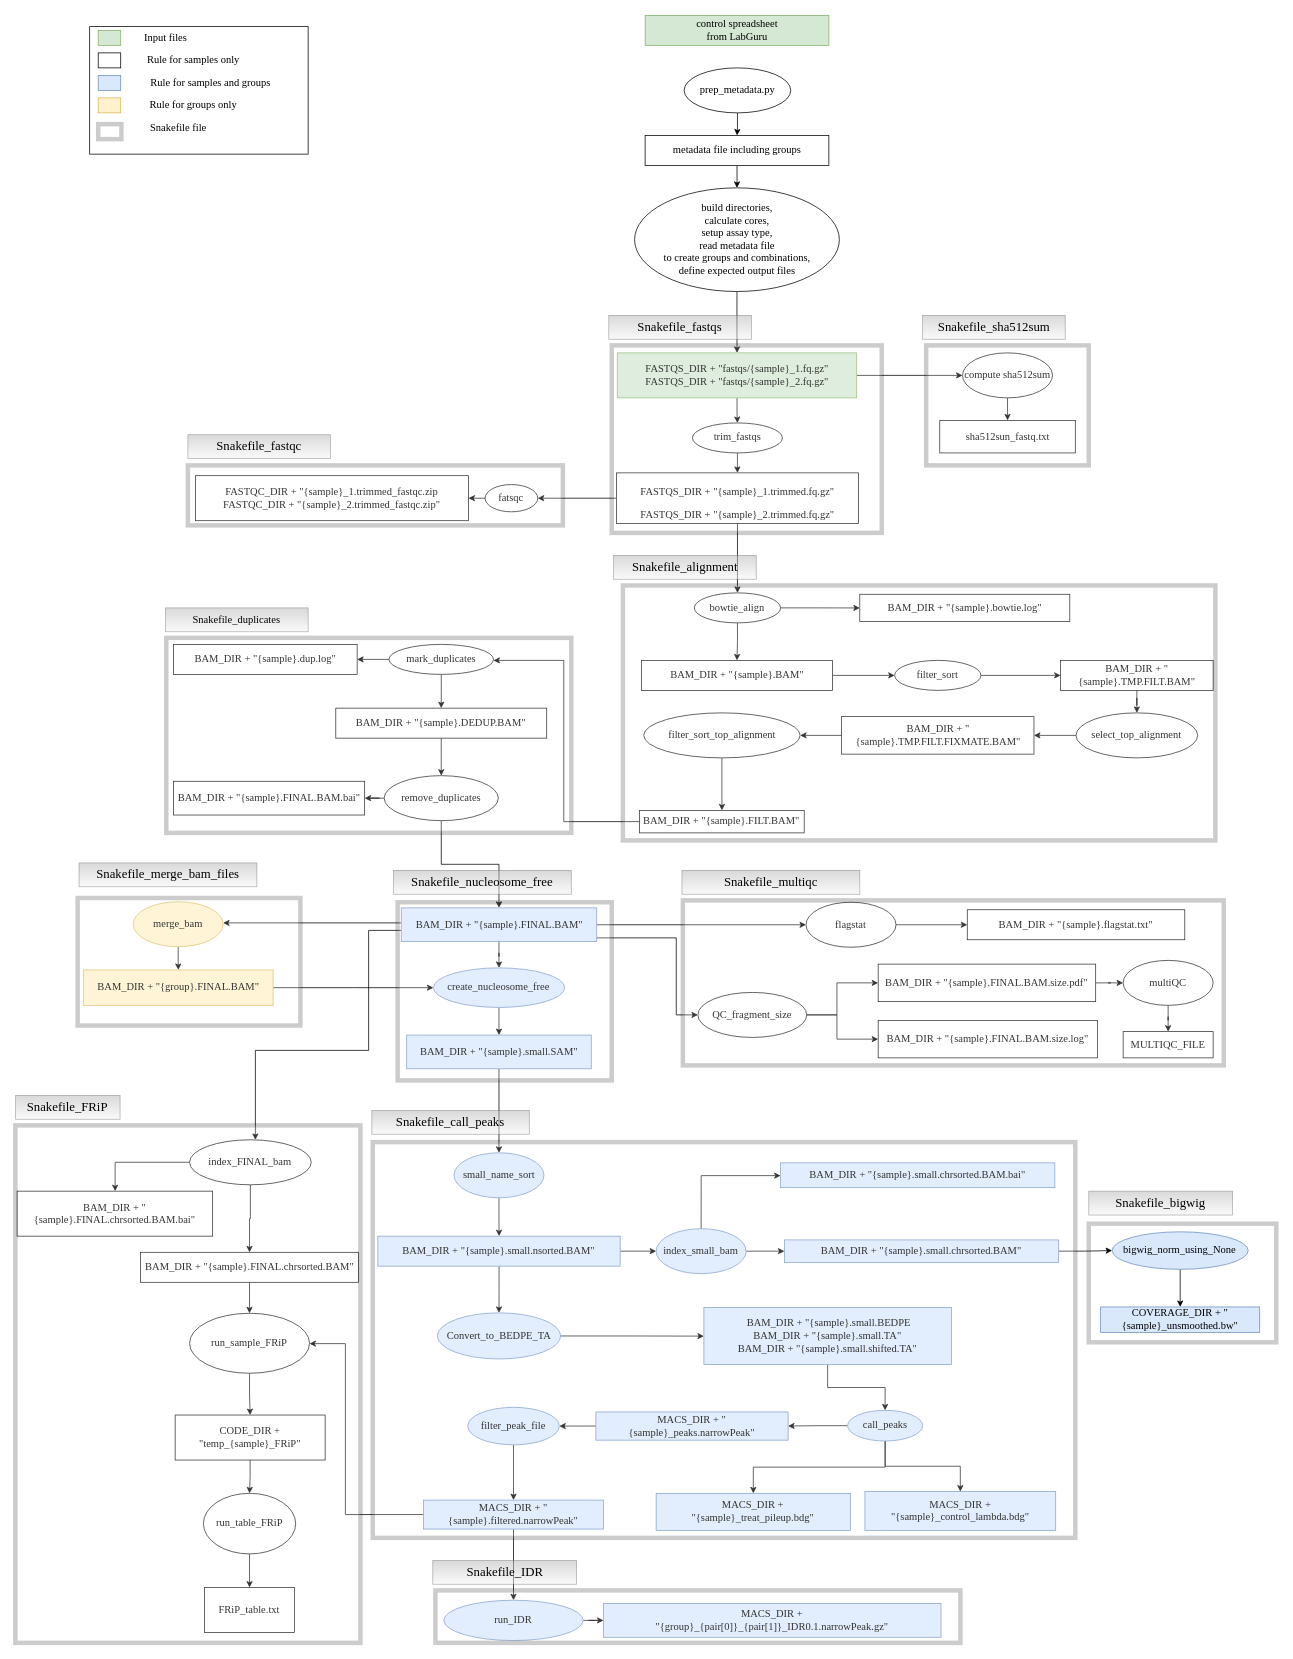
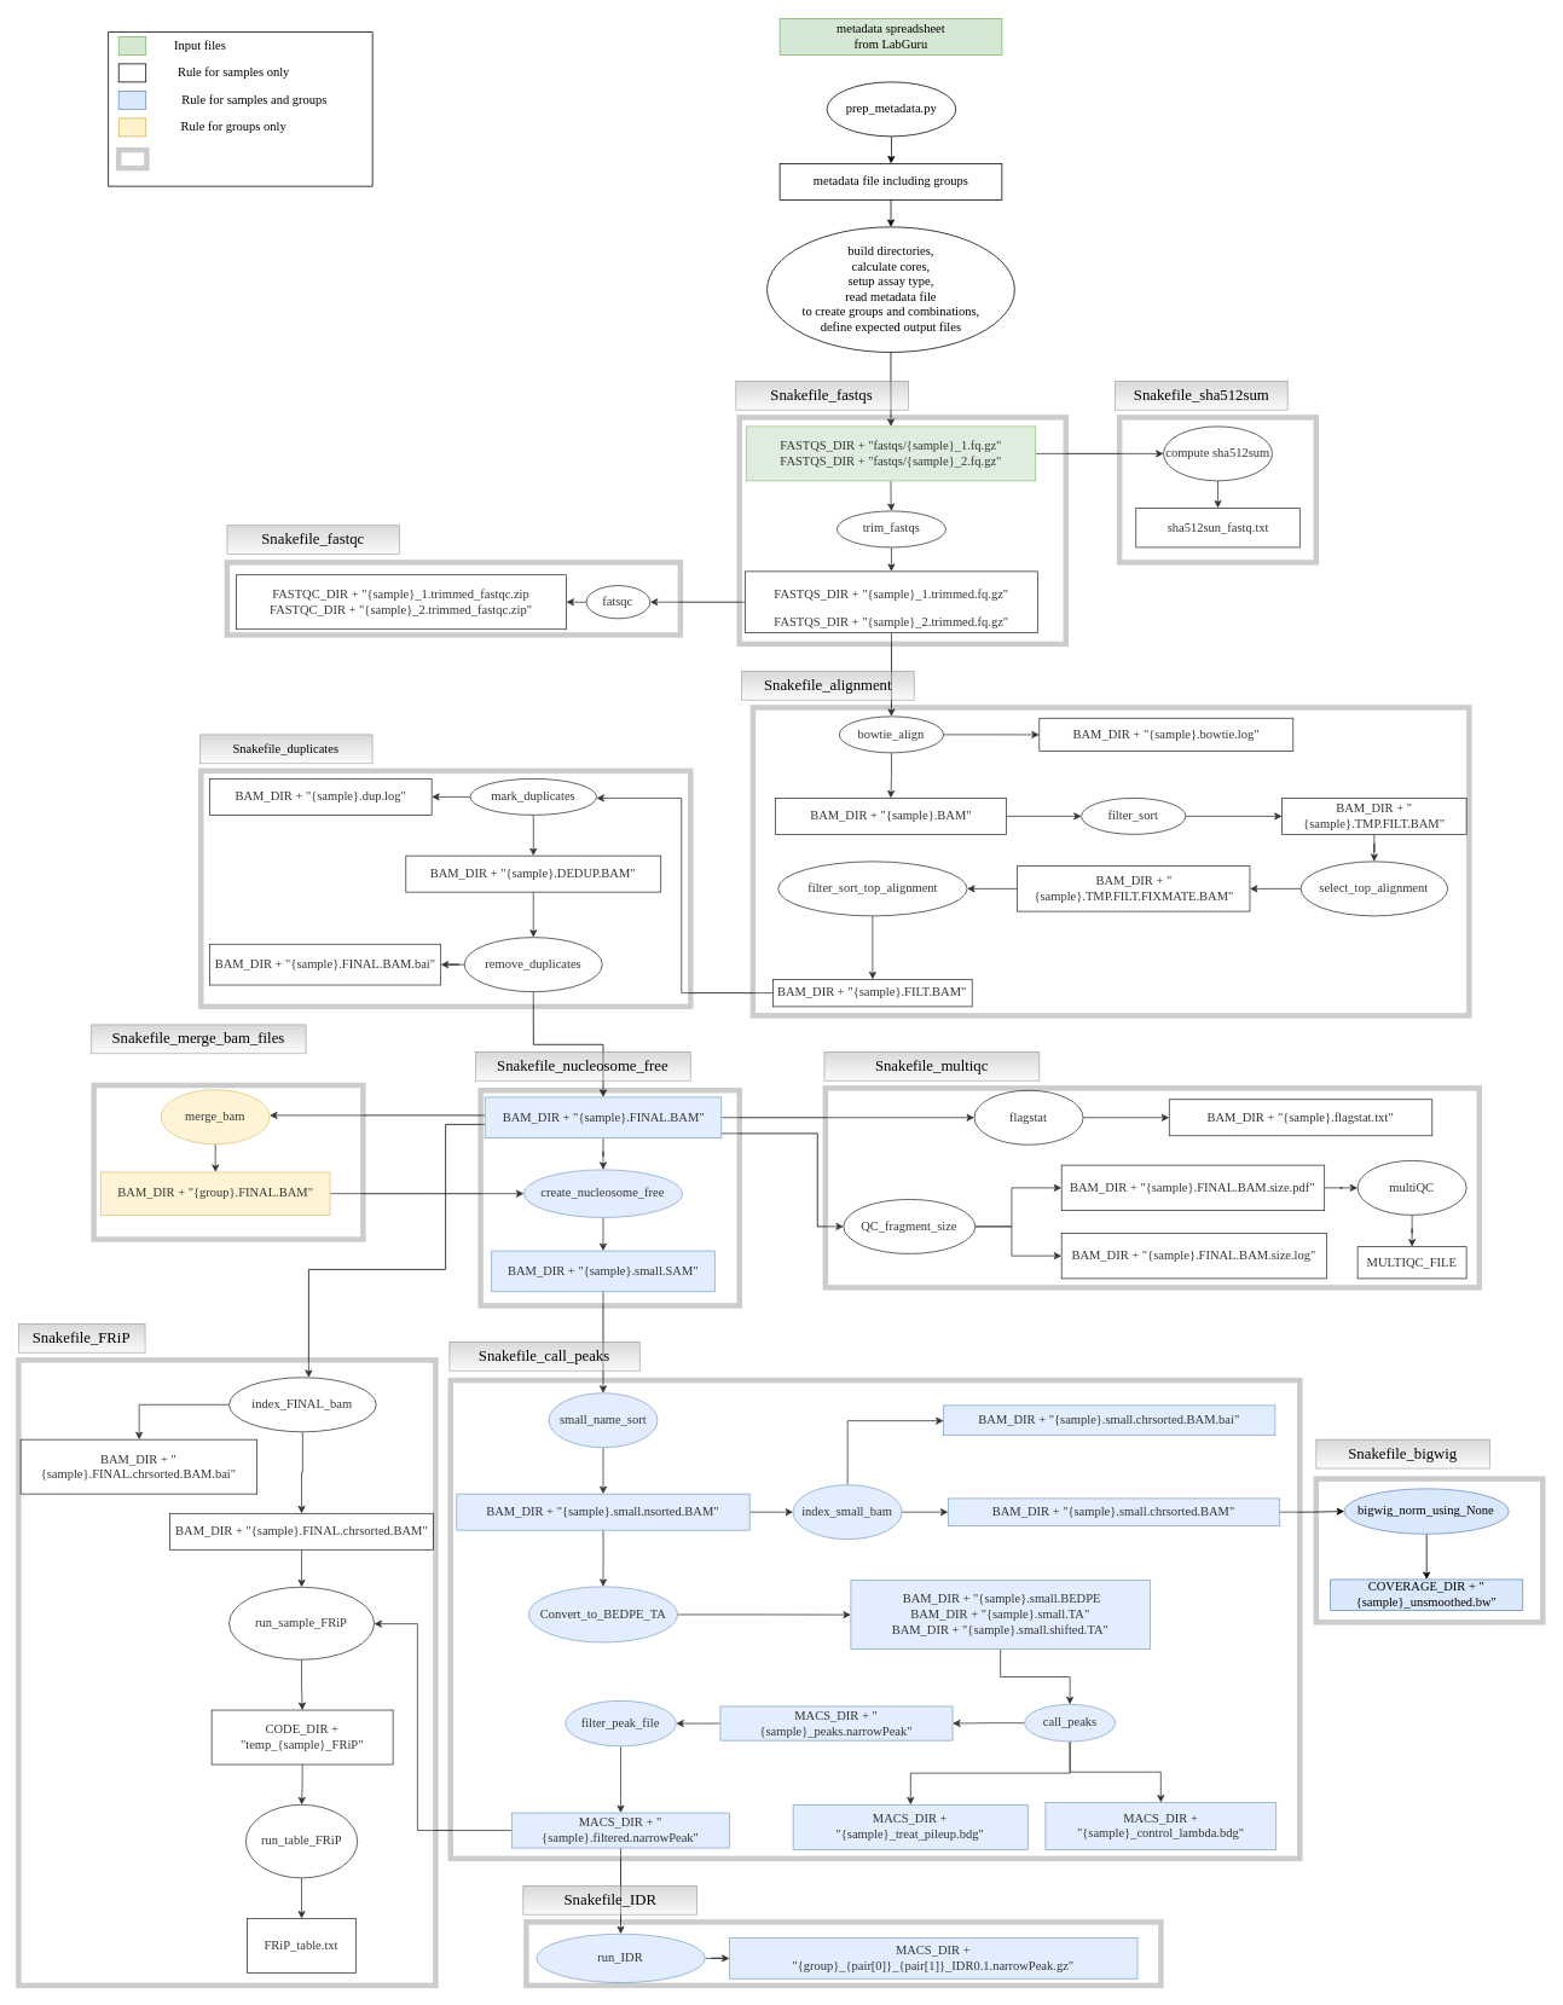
- <mxCell id="101" value="&lt;span style=&quot;font-size: 14px;&quot;&gt;control spreadsheet &lt;br style=&quot;font-size: 14px;&quot;&gt;from LabGuru&lt;br style=&quot;font-size: 14px;&quot;&gt;&lt;/span&gt;" style="whiteSpace=wrap;html=1;rounded=0;fillColor=#d5e8d4;strokeColor=#82b366;fontFamily=Verdana;fontSize=14;" parent="1" vertex="1"><mxGeometry x="859.7" y="20" width="245" height="40" as="geometry" /></mxCell>
+ <mxCell id="101" value="&lt;span style=&quot;font-size: 14px;&quot;&gt;metadata spreadsheet &lt;br style=&quot;font-size: 14px;&quot;&gt;from LabGuru&lt;br style=&quot;font-size: 14px;&quot;&gt;&lt;/span&gt;" style="whiteSpace=wrap;html=1;rounded=0;fillColor=#d5e8d4;strokeColor=#82b366;fontFamily=Verdana;fontSize=14;" parent="1" vertex="1"><mxGeometry x="859.7" y="20" width="245" height="40" as="geometry" /></mxCell>
- <mxCell id="152" value="Snakefile file" style="text;html=1;align=center;verticalAlign=middle;resizable=0;points=[];autosize=1;strokeColor=none;fillColor=none;fontSize=14;fontColor=#000000;fontFamily=Verdana;" parent="1" vertex="1"><mxGeometry x="182.08" y="155" width="110" height="30" as="geometry" /></mxCell>
- <mxCell id="125" value="&lt;font style=&quot;font-size: 17px;&quot;&gt;&lt;font style=&quot;font-size: 17px;&quot;&gt;Snakefile_merge_bam_files&lt;/font&gt;&lt;br style=&quot;font-size: 17px;&quot;&gt;&lt;/font&gt;" style="rounded=0;whiteSpace=wrap;html=1;fillColor=#f5f5f5;strokeColor=#666666;gradientDirection=north;opacity=50;fontFamily=Verdana;gradientColor=#b3b3b3;fontSize=17;" parent="1" vertex="1"><mxGeometry x="104.87" y="1150" width="237.13" height="31.83" as="geometry" /></mxCell>
+ <mxCell id="125" value="&lt;font style=&quot;font-size: 17px;&quot;&gt;&lt;font style=&quot;font-size: 17px;&quot;&gt;Snakefile_merge_bam_files&lt;/font&gt;&lt;br style=&quot;font-size: 17px;&quot;&gt;&lt;/font&gt;" style="rounded=0;whiteSpace=wrap;html=1;fillColor=#f5f5f5;strokeColor=#666666;gradientDirection=north;opacity=50;fontFamily=Verdana;gradientColor=#b3b3b3;fontSize=17;" parent="1" vertex="1"><mxGeometry x="99.87" y="1130" width="237.13" height="31.83" as="geometry" /></mxCell>
